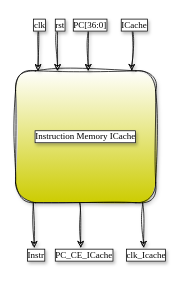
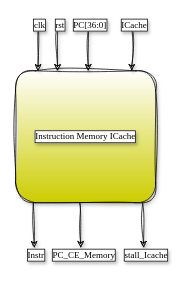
- <mxCell id="14" value="PC_CE_ICache" style="text;html=1;align=center;verticalAlign=middle;resizable=0;points=[];autosize=1;strokeColor=none;fillColor=none;fontFamily=Architects Daughter;fontSource=https%3A%2F%2Ffonts.googleapis.com%2Fcss%3Ffamily%3DArchitects%2BDaughter;sketch=1;curveFitting=1;jiggle=2;shadow=1;labelBackgroundColor=default;labelBorderColor=default;textShadow=1;fontSize=12;" parent="1" vertex="1"><mxGeometry x="59" y="327" width="103" height="26" as="geometry" /></mxCell>
+ <mxCell id="14" value="PC_CE_Memory" style="text;html=1;align=center;verticalAlign=middle;resizable=0;points=[];autosize=1;strokeColor=none;fillColor=none;fontFamily=Architects Daughter;fontSource=https%3A%2F%2Ffonts.googleapis.com%2Fcss%3Ffamily%3DArchitects%2BDaughter;sketch=1;curveFitting=1;jiggle=2;shadow=1;labelBackgroundColor=default;labelBorderColor=default;textShadow=1;fontSize=12;" parent="1" vertex="1"><mxGeometry x="59" y="327" width="103" height="26" as="geometry" /></mxCell>
- <mxCell id="16" value="clk_Icache" style="text;html=1;align=center;verticalAlign=middle;resizable=0;points=[];autosize=1;strokeColor=none;fillColor=none;fontFamily=Architects Daughter;fontSource=https%3A%2F%2Ffonts.googleapis.com%2Fcss%3Ffamily%3DArchitects%2BDaughter;sketch=1;curveFitting=1;jiggle=2;shadow=1;labelBackgroundColor=default;labelBorderColor=default;textShadow=1;fontSize=12;" parent="1" vertex="1"><mxGeometry x="152" y="327" width="83" height="26" as="geometry" /></mxCell>
+ <mxCell id="16" value="stall_Icache" style="text;html=1;align=center;verticalAlign=middle;resizable=0;points=[];autosize=1;strokeColor=none;fillColor=none;fontFamily=Architects Daughter;fontSource=https%3A%2F%2Ffonts.googleapis.com%2Fcss%3Ffamily%3DArchitects%2BDaughter;sketch=1;curveFitting=1;jiggle=2;shadow=1;labelBackgroundColor=default;labelBorderColor=default;textShadow=1;fontSize=12;" parent="1" vertex="1"><mxGeometry x="152" y="327" width="83" height="26" as="geometry" /></mxCell>
